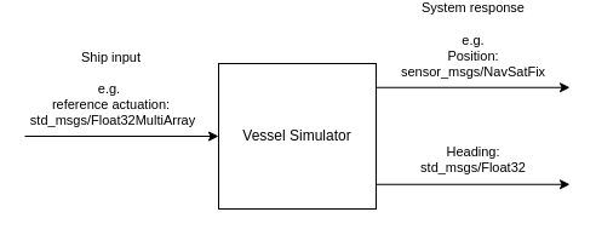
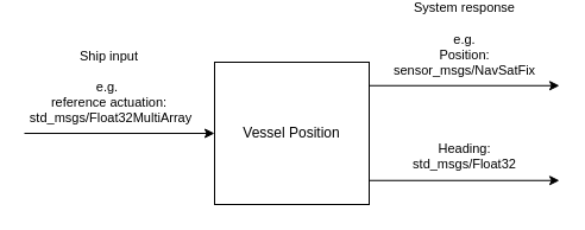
- <mxCell id="3" value="Vessel Simulator" style="rounded=0;whiteSpace=wrap;html=1;" vertex="1" parent="1"><mxGeometry x="180" y="20" width="130" height="120" as="geometry" /></mxCell>
+ <mxCell id="3" value="Vessel Position" style="rounded=0;whiteSpace=wrap;html=1;" vertex="1" parent="1"><mxGeometry x="180" y="20" width="130" height="120" as="geometry" /></mxCell>
